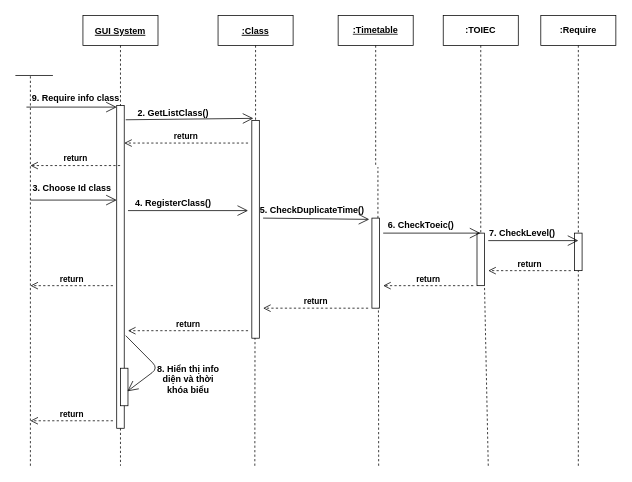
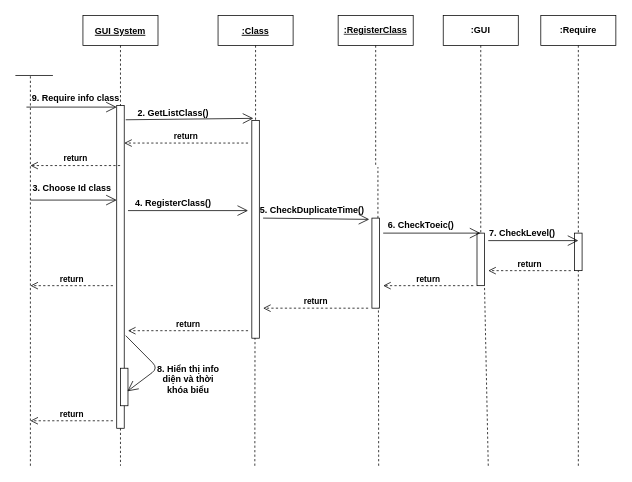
- <mxCell id="10" value="&lt;u&gt;:Timetable&lt;/u&gt;" style="shape=umlLifeline;perimeter=lifelinePerimeter;whiteSpace=wrap;html=1;container=1;collapsible=0;recursiveResize=0;outlineConnect=0;fontStyle=1" vertex="1" parent="1"><mxGeometry x="450" y="20" width="100" height="200" as="geometry" /></mxCell>
+ <mxCell id="10" value="&lt;u&gt;:RegisterClass&lt;/u&gt;" style="shape=umlLifeline;perimeter=lifelinePerimeter;whiteSpace=wrap;html=1;container=1;collapsible=0;recursiveResize=0;outlineConnect=0;fontStyle=1" vertex="1" parent="1"><mxGeometry x="450" y="20" width="100" height="200" as="geometry" /></mxCell>
- <mxCell id="19" value=":TOIEC" style="shape=umlLifeline;perimeter=lifelinePerimeter;whiteSpace=wrap;html=1;container=1;collapsible=0;recursiveResize=0;outlineConnect=0;fontStyle=1" vertex="1" parent="1"><mxGeometry x="590" y="20" width="100" height="300" as="geometry" /></mxCell>
+ <mxCell id="19" value=":GUI" style="shape=umlLifeline;perimeter=lifelinePerimeter;whiteSpace=wrap;html=1;container=1;collapsible=0;recursiveResize=0;outlineConnect=0;fontStyle=1" vertex="1" parent="1"><mxGeometry x="590" y="20" width="100" height="300" as="geometry" /></mxCell>
